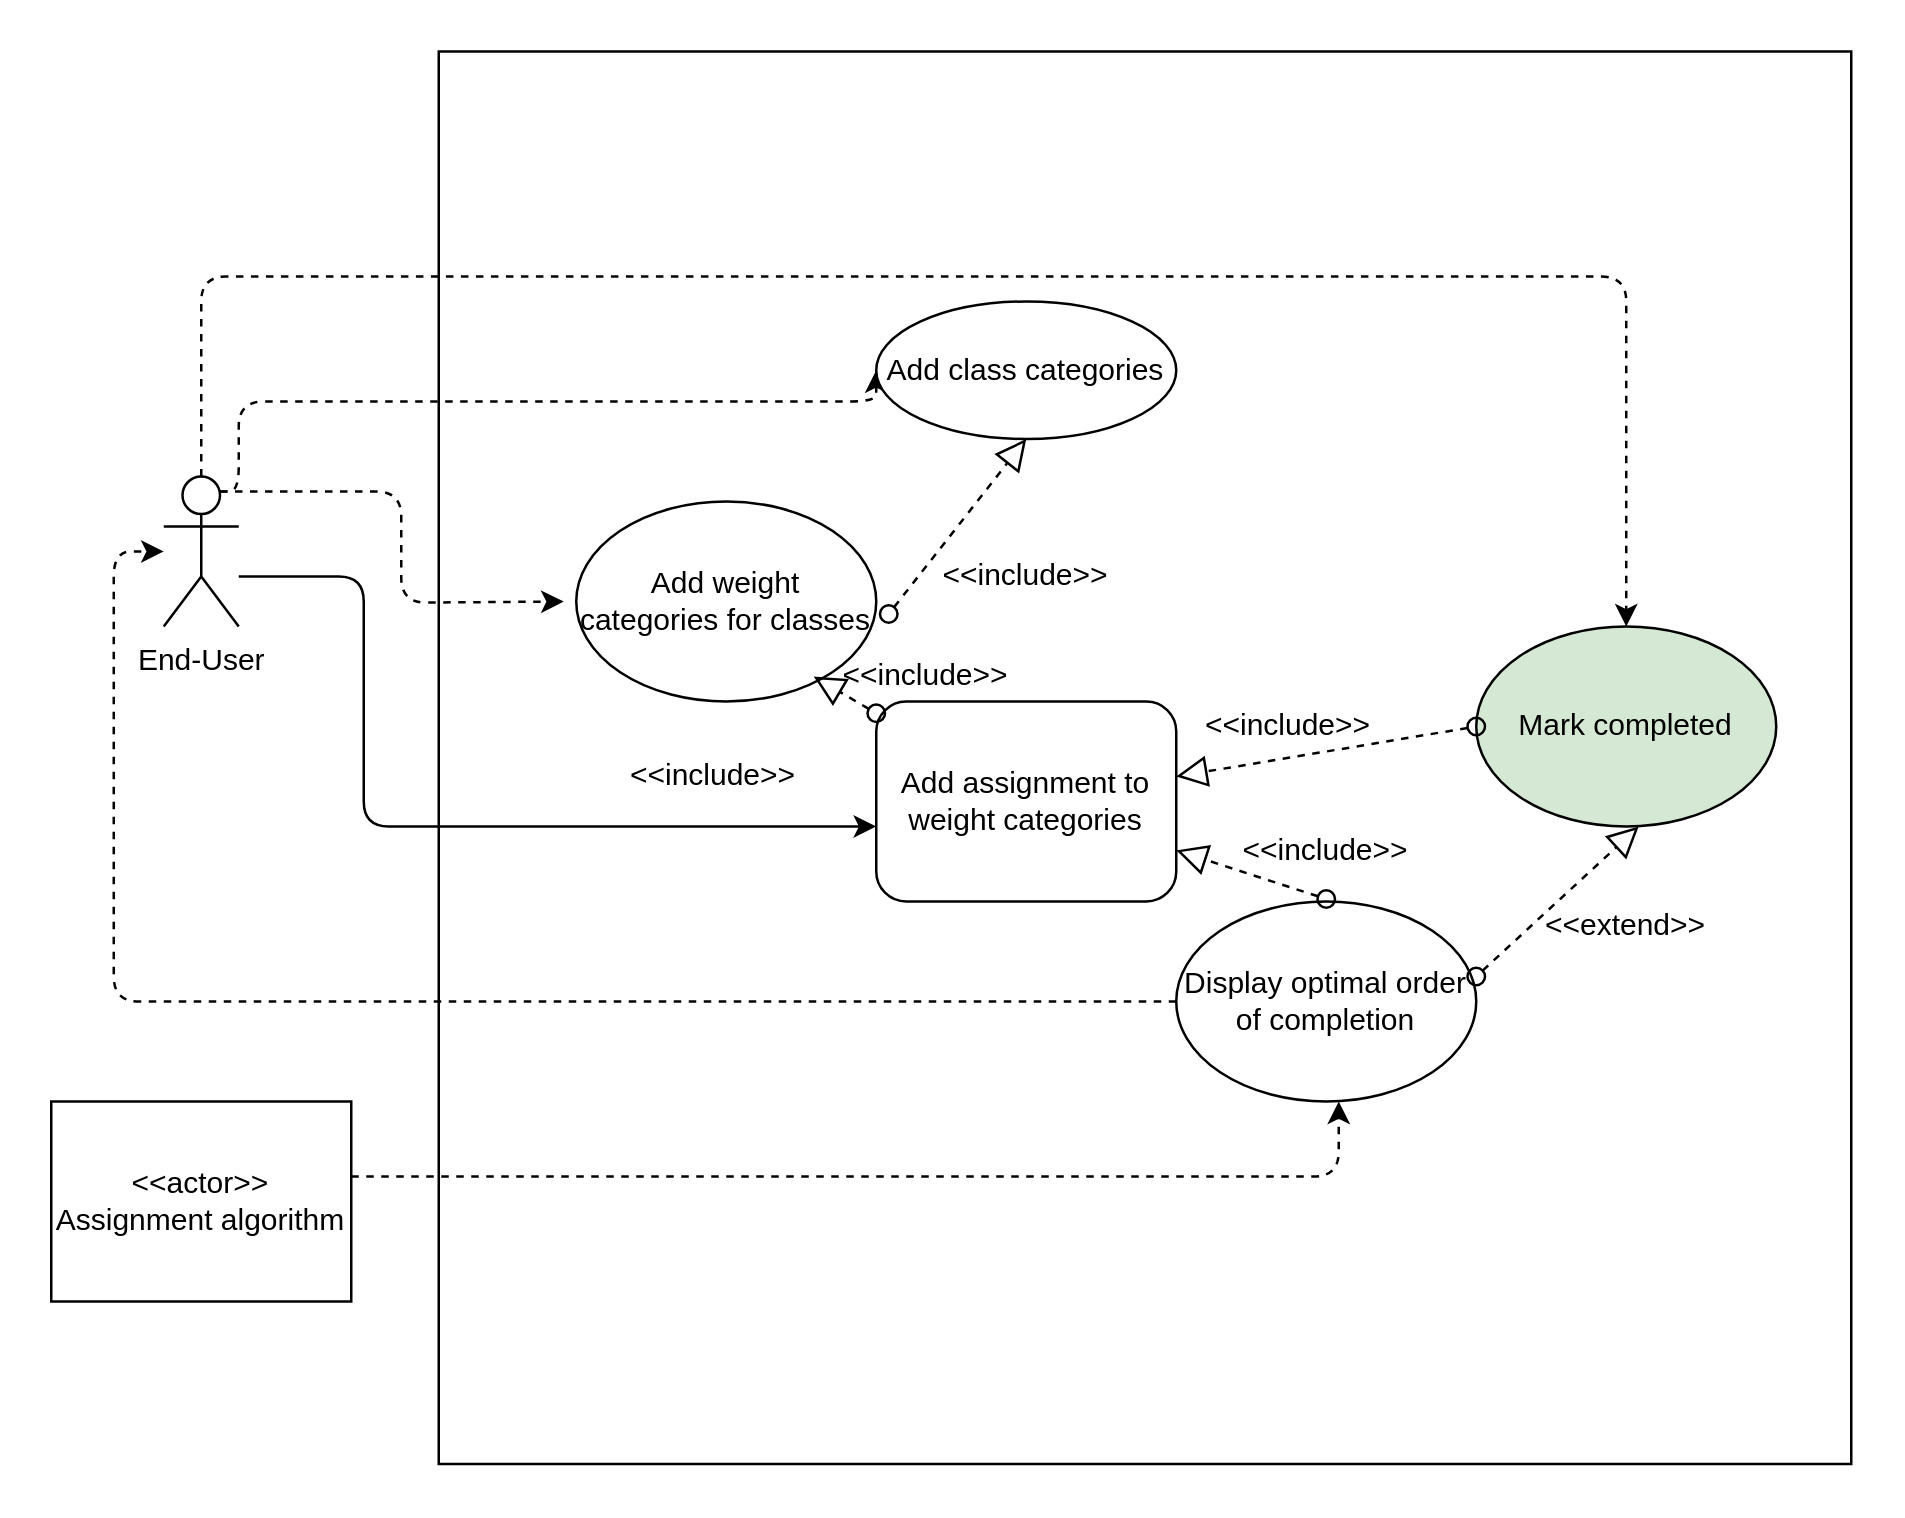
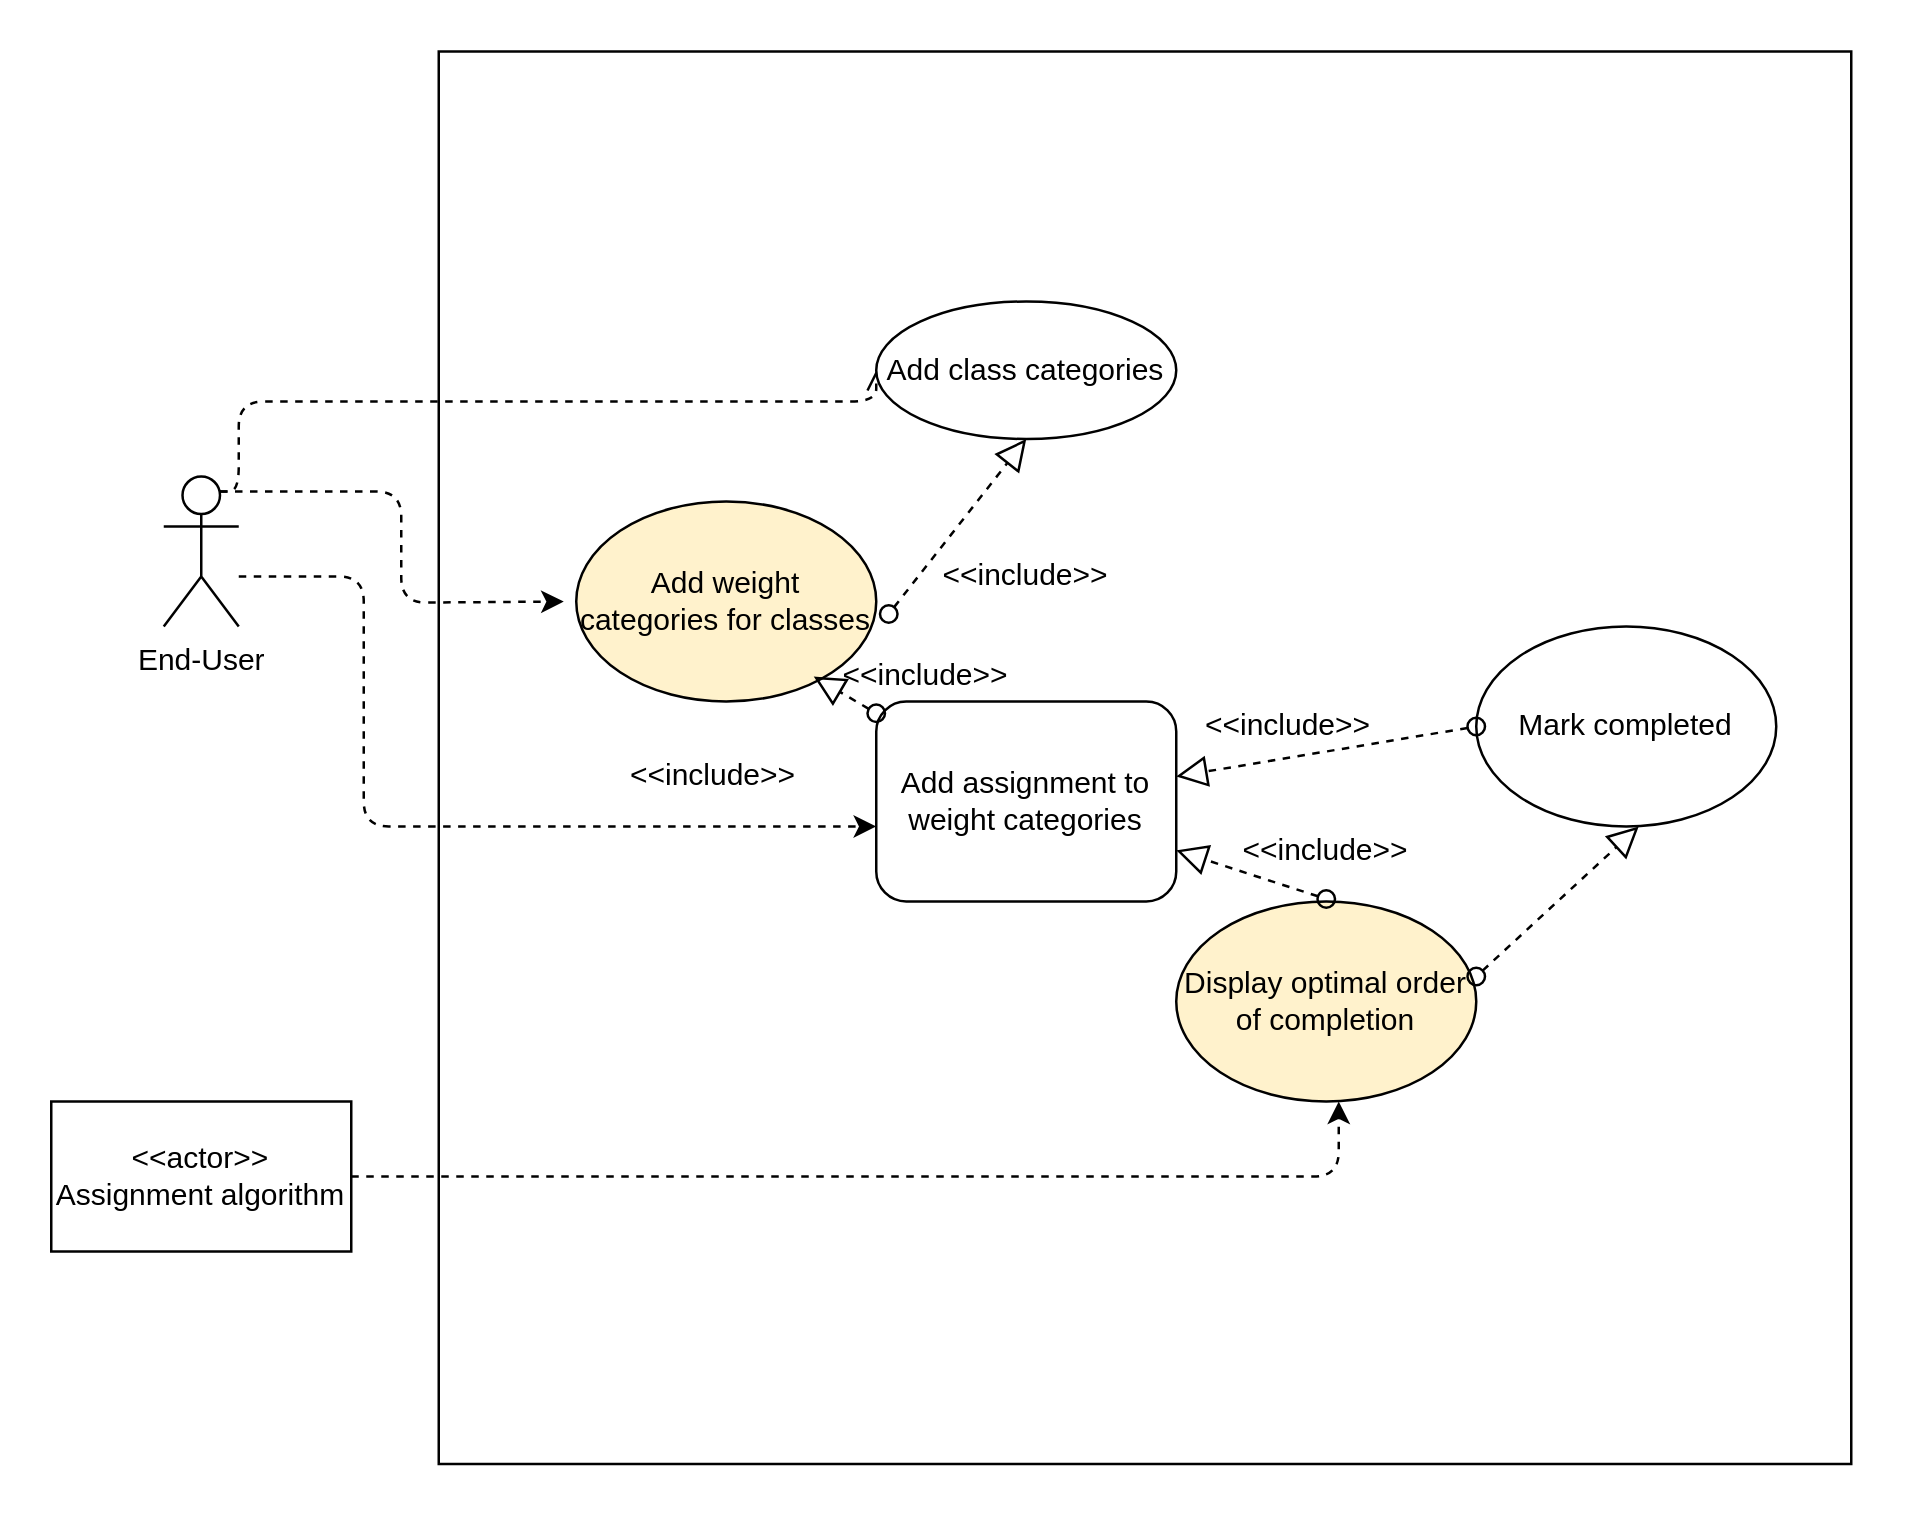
- <mxCell id="6" style="edgeStyle=orthogonalEdgeStyle;rounded=1;orthogonalLoop=1;jettySize=auto;html=1;exitX=0.5;exitY=0;exitDx=0;exitDy=0;exitPerimeter=0;entryX=0.5;entryY=0;entryDx=0;entryDy=0;dashed=1;" edge="1" parent="1" source="7" target="18"><mxGeometry relative="1" as="geometry"><Array as="points"><mxPoint x="80" y="110" /><mxPoint x="650" y="110" /></Array></mxGeometry></mxCell>
- <mxCell id="3" style="edgeStyle=orthogonalEdgeStyle;rounded=1;orthogonalLoop=1;jettySize=auto;html=1;entryX=0;entryY=0.5;entryDx=0;entryDy=0;exitX=0.75;exitY=0.1;exitDx=0;exitDy=0;exitPerimeter=0;dashed=1;" edge="1" parent="1" source="7" target="9"><mxGeometry relative="1" as="geometry"><mxPoint x="95" y="190" as="sourcePoint" /><Array as="points"><mxPoint x="95" y="196" /><mxPoint x="95" y="160" /></Array></mxGeometry></mxCell>
+ <mxCell id="3" style="edgeStyle=orthogonalEdgeStyle;rounded=1;orthogonalLoop=1;jettySize=auto;html=1;entryX=0;entryY=0.5;entryDx=0;entryDy=0;exitX=0.75;exitY=0.1;exitDx=0;exitDy=0;exitPerimeter=0;dashed=1;endArrow=open;" edge="1" parent="1" source="7" target="9"><mxGeometry relative="1" as="geometry"><mxPoint x="95" y="190" as="sourcePoint" /><Array as="points"><mxPoint x="95" y="196" /><mxPoint x="95" y="160" /></Array></mxGeometry></mxCell>
- <mxCell id="10" value="Add weight categories for classes" style="ellipse;whiteSpace=wrap;html=1;" parent="1" vertex="1"><mxGeometry x="230" y="200" width="120" height="80" as="geometry" /></mxCell>
+ <mxCell id="10" value="Add weight categories for classes" style="ellipse;whiteSpace=wrap;html=1;fillColor=#fff2cc;" parent="1" vertex="1"><mxGeometry x="230" y="200" width="120" height="80" as="geometry" /></mxCell>
- <mxCell id="18" value="Mark completed" style="ellipse;whiteSpace=wrap;html=1;fillColor=#d5e8d4;" vertex="1" parent="1"><mxGeometry x="590" y="250" width="120" height="80" as="geometry" /></mxCell>
+ <mxCell id="18" value="Mark completed" style="ellipse;whiteSpace=wrap;html=1;" vertex="1" parent="1"><mxGeometry x="590" y="250" width="120" height="80" as="geometry" /></mxCell>
- <mxCell id="5" style="edgeStyle=orthogonalEdgeStyle;rounded=1;orthogonalLoop=1;jettySize=auto;html=1;dashed=0;" edge="1" parent="1" source="7" target="8"><mxGeometry relative="1" as="geometry"><Array as="points"><mxPoint x="145" y="230" /><mxPoint x="145" y="330" /></Array></mxGeometry></mxCell>
+ <mxCell id="5" style="edgeStyle=orthogonalEdgeStyle;rounded=1;orthogonalLoop=1;jettySize=auto;html=1;dashed=1;" edge="1" parent="1" source="7" target="8"><mxGeometry relative="1" as="geometry"><Array as="points"><mxPoint x="145" y="230" /><mxPoint x="145" y="330" /></Array></mxGeometry></mxCell>
- <mxCell id="19" value="&amp;lt;&amp;lt;extend&amp;gt;&amp;gt;" style="text;html=1;strokeColor=none;fillColor=none;align=center;verticalAlign=middle;whiteSpace=wrap;rounded=0;" vertex="1" parent="1"><mxGeometry x="630" y="360" width="40" height="20" as="geometry" /></mxCell>
- <mxCell id="11" style="edgeStyle=orthogonalEdgeStyle;rounded=1;orthogonalLoop=1;jettySize=auto;html=1;dashed=1;" edge="1" parent="1" source="12" target="7"><mxGeometry relative="1" as="geometry"><Array as="points"><mxPoint x="45" y="400" /><mxPoint x="45" y="220" /></Array></mxGeometry></mxCell>
- <mxCell id="12" value="Display optimal order of completion" style="ellipse;whiteSpace=wrap;html=1;" vertex="1" parent="1"><mxGeometry x="470" y="360" width="120" height="80" as="geometry" /></mxCell>
+ <mxCell id="12" value="Display optimal order of completion" style="ellipse;whiteSpace=wrap;html=1;fillColor=#fff2cc;" vertex="1" parent="1"><mxGeometry x="470" y="360" width="120" height="80" as="geometry" /></mxCell>
- <mxCell id="16" value="&amp;lt;&amp;lt;actor&amp;gt;&amp;gt;&lt;br&gt;Assignment algorithm" style="rounded=0;whiteSpace=wrap;html=1;" vertex="1" parent="1"><mxGeometry x="20" y="440" width="120" height="80" as="geometry" /></mxCell>
+ <mxCell id="16" value="&amp;lt;&amp;lt;actor&amp;gt;&amp;gt;&lt;br&gt;Assignment algorithm" style="rounded=0;whiteSpace=wrap;html=1;" vertex="1" parent="1"><mxGeometry x="20" y="440" width="120" height="60" as="geometry" /></mxCell>
